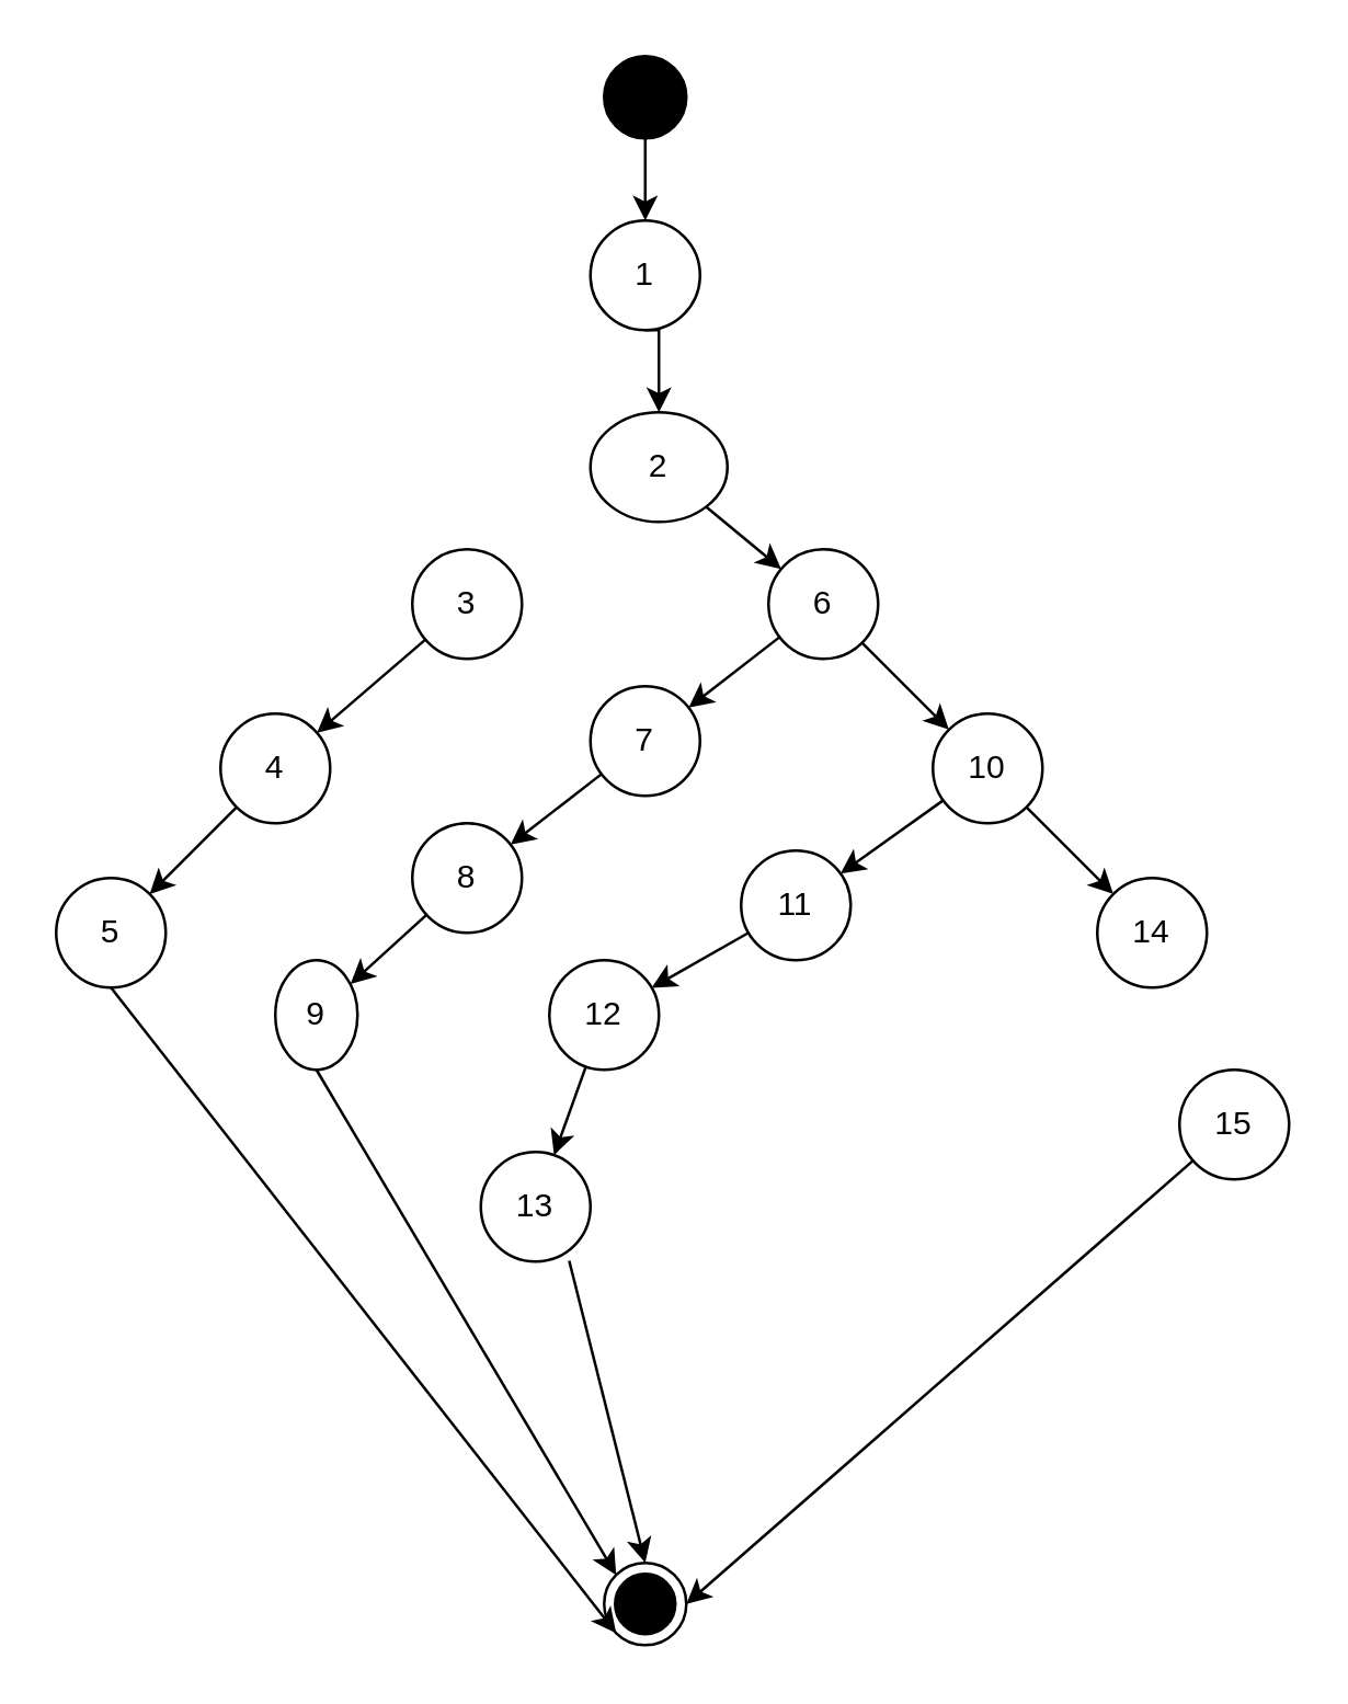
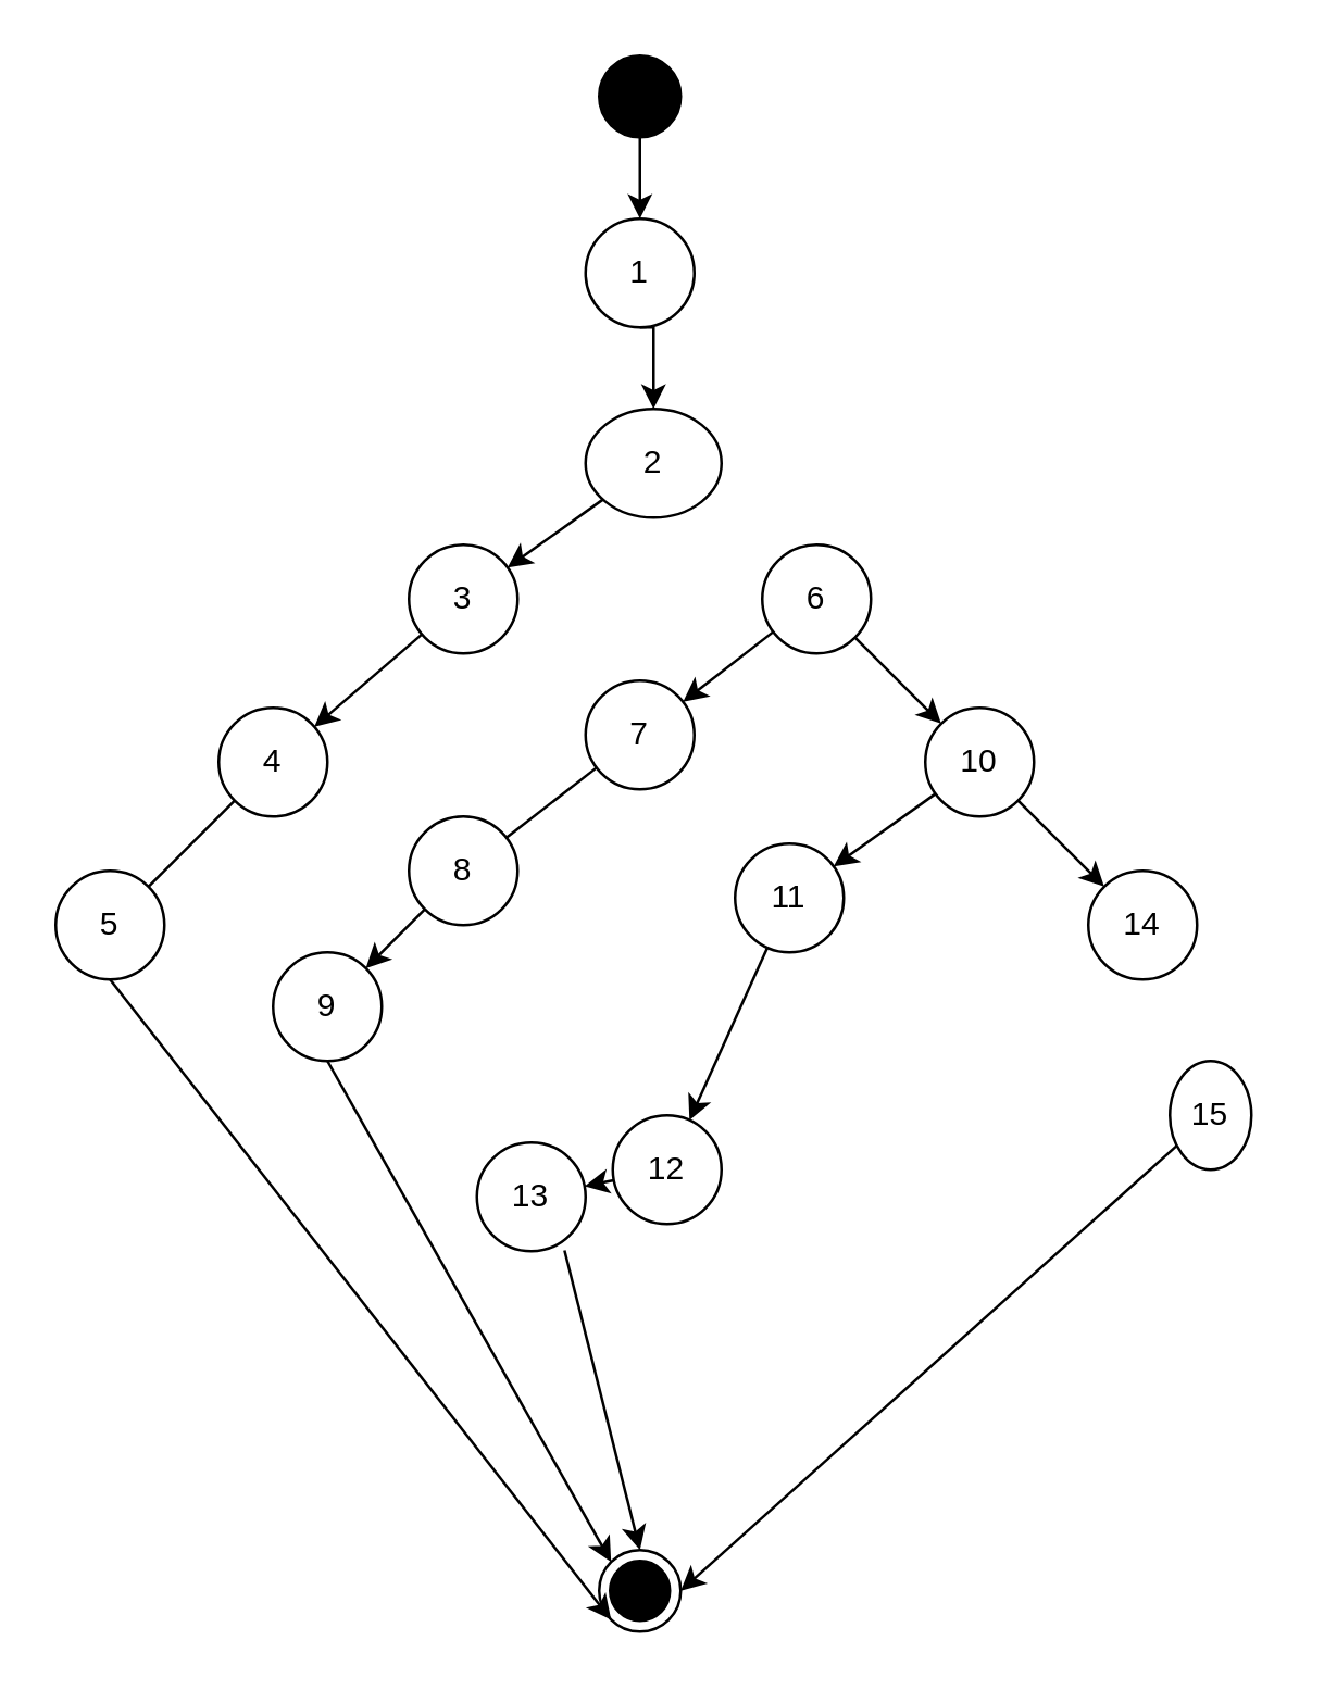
- <mxCell id="8" value="" style="rounded=0;orthogonalLoop=1;jettySize=auto;html=1;" edge="1" parent="1" source="9" target="18"><mxGeometry relative="1" as="geometry" /></mxCell>
+ <mxCell id="7" value="" style="rounded=0;orthogonalLoop=1;jettySize=auto;html=1;" edge="1" parent="1" source="9" target="11"><mxGeometry relative="1" as="geometry" /></mxCell>
- <mxCell id="19" value="" style="rounded=0;orthogonalLoop=1;jettySize=auto;html=1;" edge="1" parent="1" source="20" target="22"><mxGeometry relative="1" as="geometry" /></mxCell>
+ <mxCell id="19" value="" style="rounded=0;orthogonalLoop=1;jettySize=auto;html=1;endArrow=none;" edge="1" parent="1" source="20" target="22"><mxGeometry relative="1" as="geometry" /></mxCell>
- <mxCell id="13" value="" style="rounded=0;orthogonalLoop=1;jettySize=auto;html=1;" edge="1" parent="1" source="14" target="15"><mxGeometry relative="1" as="geometry" /></mxCell>
+ <mxCell id="13" value="" style="rounded=0;orthogonalLoop=1;jettySize=auto;html=1;endArrow=none;" edge="1" parent="1" source="14" target="15"><mxGeometry relative="1" as="geometry" /></mxCell>
- <mxCell id="24" value="9" style="ellipse;whiteSpace=wrap;html=1;aspect=fixed;" vertex="1" parent="1"><mxGeometry x="100" y="350" width="30" height="40" as="geometry" /></mxCell>
+ <mxCell id="24" value="9" style="ellipse;whiteSpace=wrap;html=1;aspect=fixed;" vertex="1" parent="1"><mxGeometry x="100" y="350" width="40" height="40" as="geometry" /></mxCell>
- <mxCell id="31" value="12" style="ellipse;whiteSpace=wrap;html=1;aspect=fixed;" vertex="1" parent="1"><mxGeometry x="200" y="350" width="40" height="40" as="geometry" /></mxCell>
+ <mxCell id="31" value="12" style="ellipse;whiteSpace=wrap;html=1;aspect=fixed;" vertex="1" parent="1"><mxGeometry x="225" y="410" width="40" height="40" as="geometry" /></mxCell>
- <mxCell id="36" value="15" style="ellipse;whiteSpace=wrap;html=1;aspect=fixed;" vertex="1" parent="1"><mxGeometry x="430" y="390" width="40" height="40" as="geometry" /></mxCell>
+ <mxCell id="36" value="15" style="ellipse;whiteSpace=wrap;html=1;aspect=fixed;" vertex="1" parent="1"><mxGeometry x="430" y="390" width="30" height="40" as="geometry" /></mxCell>
